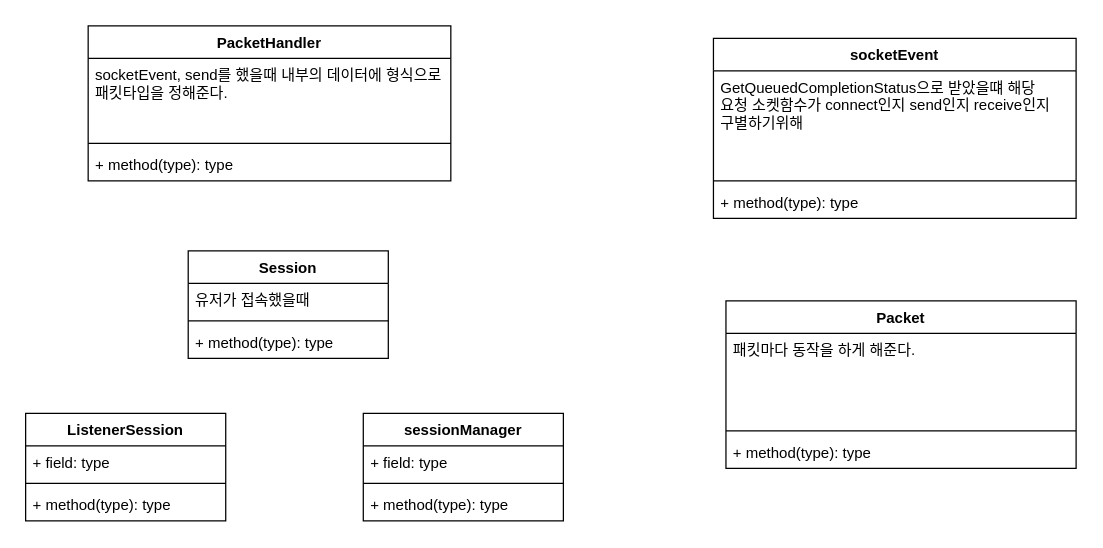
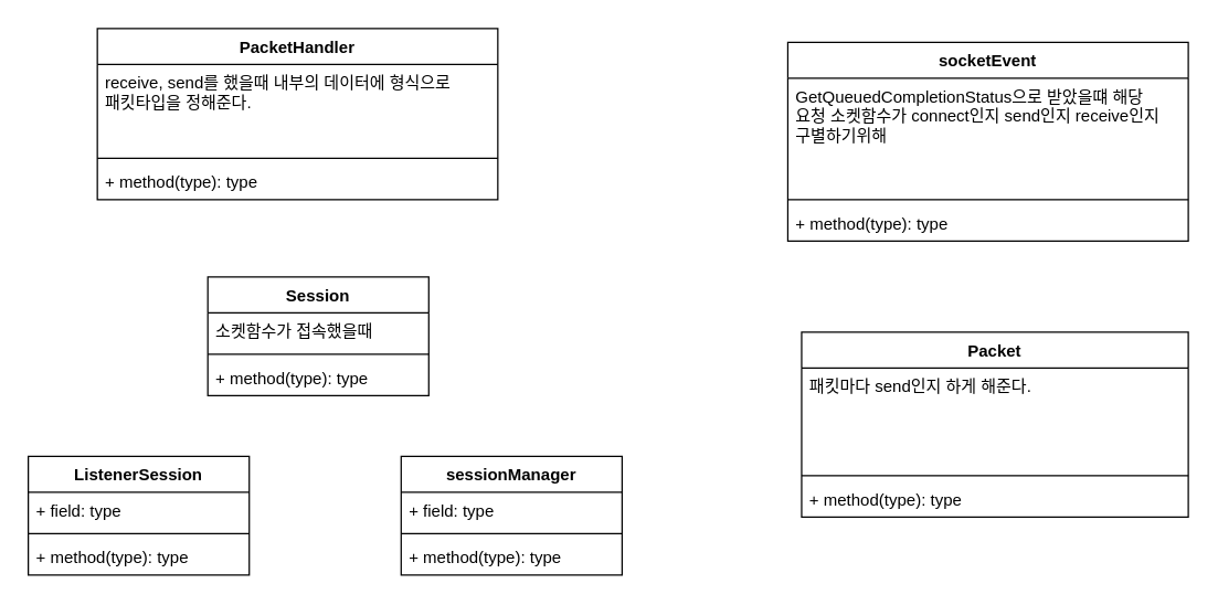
- <mxCell id="7" value="socketEvent, send를 했을때 내부의 데이터에 형식으로&#10;패킷타입을 정해준다." style="text;strokeColor=none;fillColor=none;align=left;verticalAlign=top;spacingLeft=4;spacingRight=4;overflow=hidden;rotatable=0;points=[[0,0.5],[1,0.5]];portConstraint=eastwest;" vertex="1" parent="6"><mxGeometry y="26" width="290" height="64" as="geometry" /></mxCell>
+ <mxCell id="7" value="receive, send를 했을때 내부의 데이터에 형식으로&#10;패킷타입을 정해준다." style="text;strokeColor=none;fillColor=none;align=left;verticalAlign=top;spacingLeft=4;spacingRight=4;overflow=hidden;rotatable=0;points=[[0,0.5],[1,0.5]];portConstraint=eastwest;" vertex="1" parent="6"><mxGeometry y="26" width="290" height="64" as="geometry" /></mxCell>
- <mxCell id="11" value="유저가 접속했을때" style="text;strokeColor=none;fillColor=none;align=left;verticalAlign=top;spacingLeft=4;spacingRight=4;overflow=hidden;rotatable=0;points=[[0,0.5],[1,0.5]];portConstraint=eastwest;" vertex="1" parent="10"><mxGeometry y="26" width="160" height="26" as="geometry" /></mxCell>
+ <mxCell id="11" value="소켓함수가 접속했을때" style="text;strokeColor=none;fillColor=none;align=left;verticalAlign=top;spacingLeft=4;spacingRight=4;overflow=hidden;rotatable=0;points=[[0,0.5],[1,0.5]];portConstraint=eastwest;" vertex="1" parent="10"><mxGeometry y="26" width="160" height="26" as="geometry" /></mxCell>
- <mxCell id="3" value="패킷마다 동작을 하게 해준다." style="text;strokeColor=none;fillColor=none;align=left;verticalAlign=top;spacingLeft=4;spacingRight=4;overflow=hidden;rotatable=0;points=[[0,0.5],[1,0.5]];portConstraint=eastwest;" vertex="1" parent="2"><mxGeometry y="26" width="280" height="74" as="geometry" /></mxCell>
+ <mxCell id="3" value="패킷마다 send인지 하게 해준다." style="text;strokeColor=none;fillColor=none;align=left;verticalAlign=top;spacingLeft=4;spacingRight=4;overflow=hidden;rotatable=0;points=[[0,0.5],[1,0.5]];portConstraint=eastwest;" vertex="1" parent="2"><mxGeometry y="26" width="280" height="74" as="geometry" /></mxCell>
